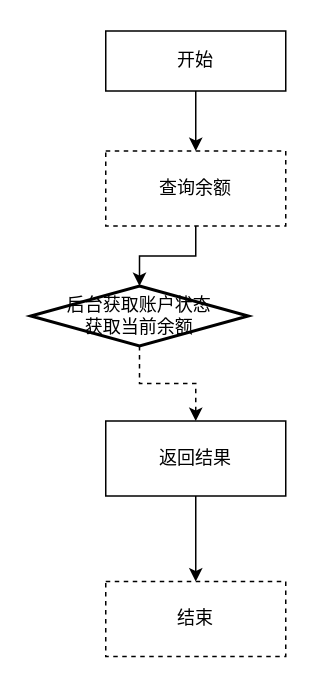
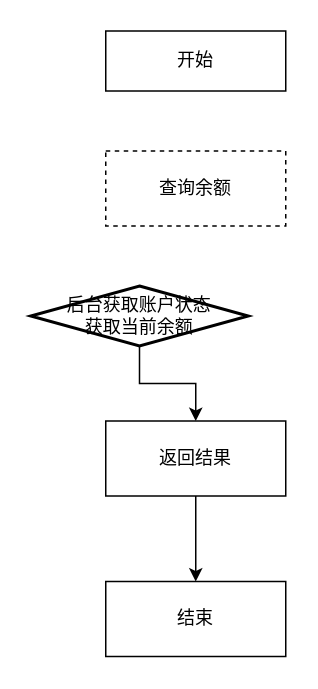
- <mxCell id="2" style="edgeStyle=orthogonalEdgeStyle;rounded=0;orthogonalLoop=1;jettySize=auto;html=1;exitX=0.5;exitY=1;exitDx=0;exitDy=0;entryX=0.5;entryY=0;entryDx=0;entryDy=0;" parent="1" source="3" target="4" edge="1"><mxGeometry relative="1" as="geometry" /></mxCell>
- <mxCell id="10" style="edgeStyle=orthogonalEdgeStyle;rounded=0;orthogonalLoop=1;jettySize=auto;html=1;exitX=0.5;exitY=1;exitDx=0;exitDy=0;entryX=0.5;entryY=0;entryDx=0;entryDy=0;entryPerimeter=0;" parent="1" source="4" target="6" edge="1"><mxGeometry relative="1" as="geometry" /></mxCell>
- <mxCell id="5" style="edgeStyle=orthogonalEdgeStyle;rounded=0;orthogonalLoop=1;jettySize=auto;html=1;exitX=0.5;exitY=1;exitDx=0;exitDy=0;exitPerimeter=0;entryX=0.5;entryY=0;entryDx=0;entryDy=0;dashed=1;" parent="1" source="6" target="8" edge="1"><mxGeometry relative="1" as="geometry" /></mxCell>
+ <mxCell id="5" style="edgeStyle=orthogonalEdgeStyle;rounded=0;orthogonalLoop=1;jettySize=auto;html=1;exitX=0.5;exitY=1;exitDx=0;exitDy=0;exitPerimeter=0;entryX=0.5;entryY=0;entryDx=0;entryDy=0;" parent="1" source="6" target="8" edge="1"><mxGeometry relative="1" as="geometry" /></mxCell>
- <mxCell id="9" value="结束" style="rounded=0;whiteSpace=wrap;html=1;dashed=1;" parent="1" vertex="1"><mxGeometry x="70" y="387" width="120" height="50" as="geometry" /></mxCell>
+ <mxCell id="9" value="结束" style="rounded=0;whiteSpace=wrap;html=1;" parent="1" vertex="1"><mxGeometry x="70" y="387" width="120" height="50" as="geometry" /></mxCell>
